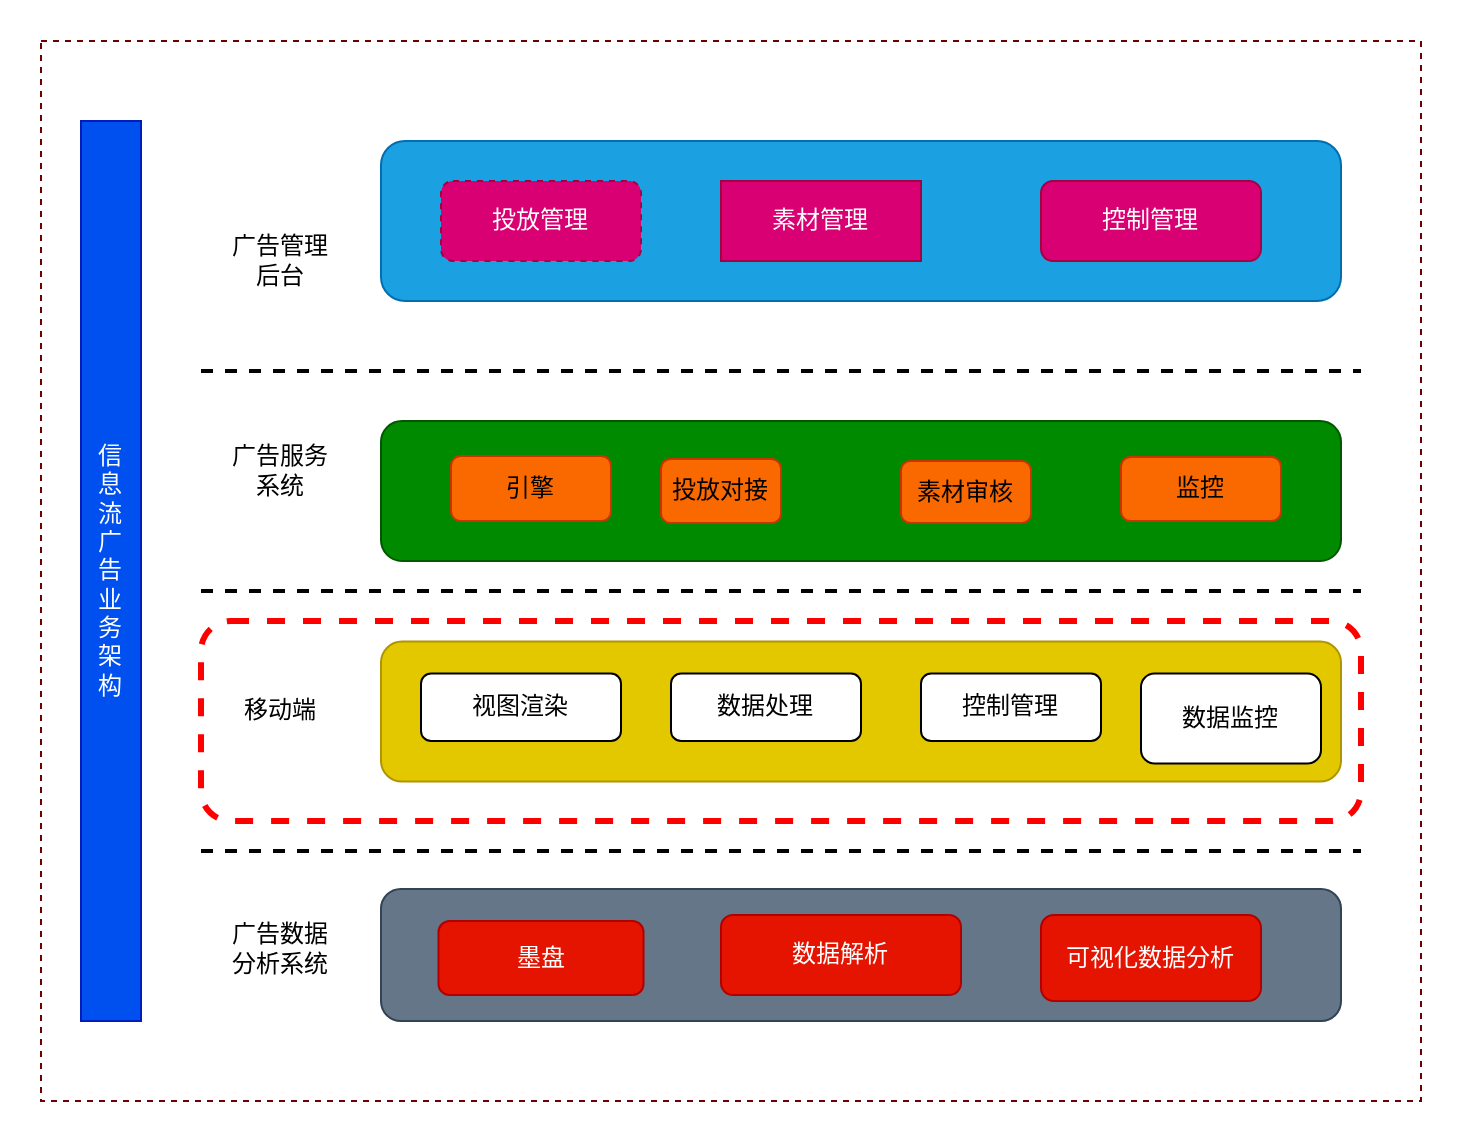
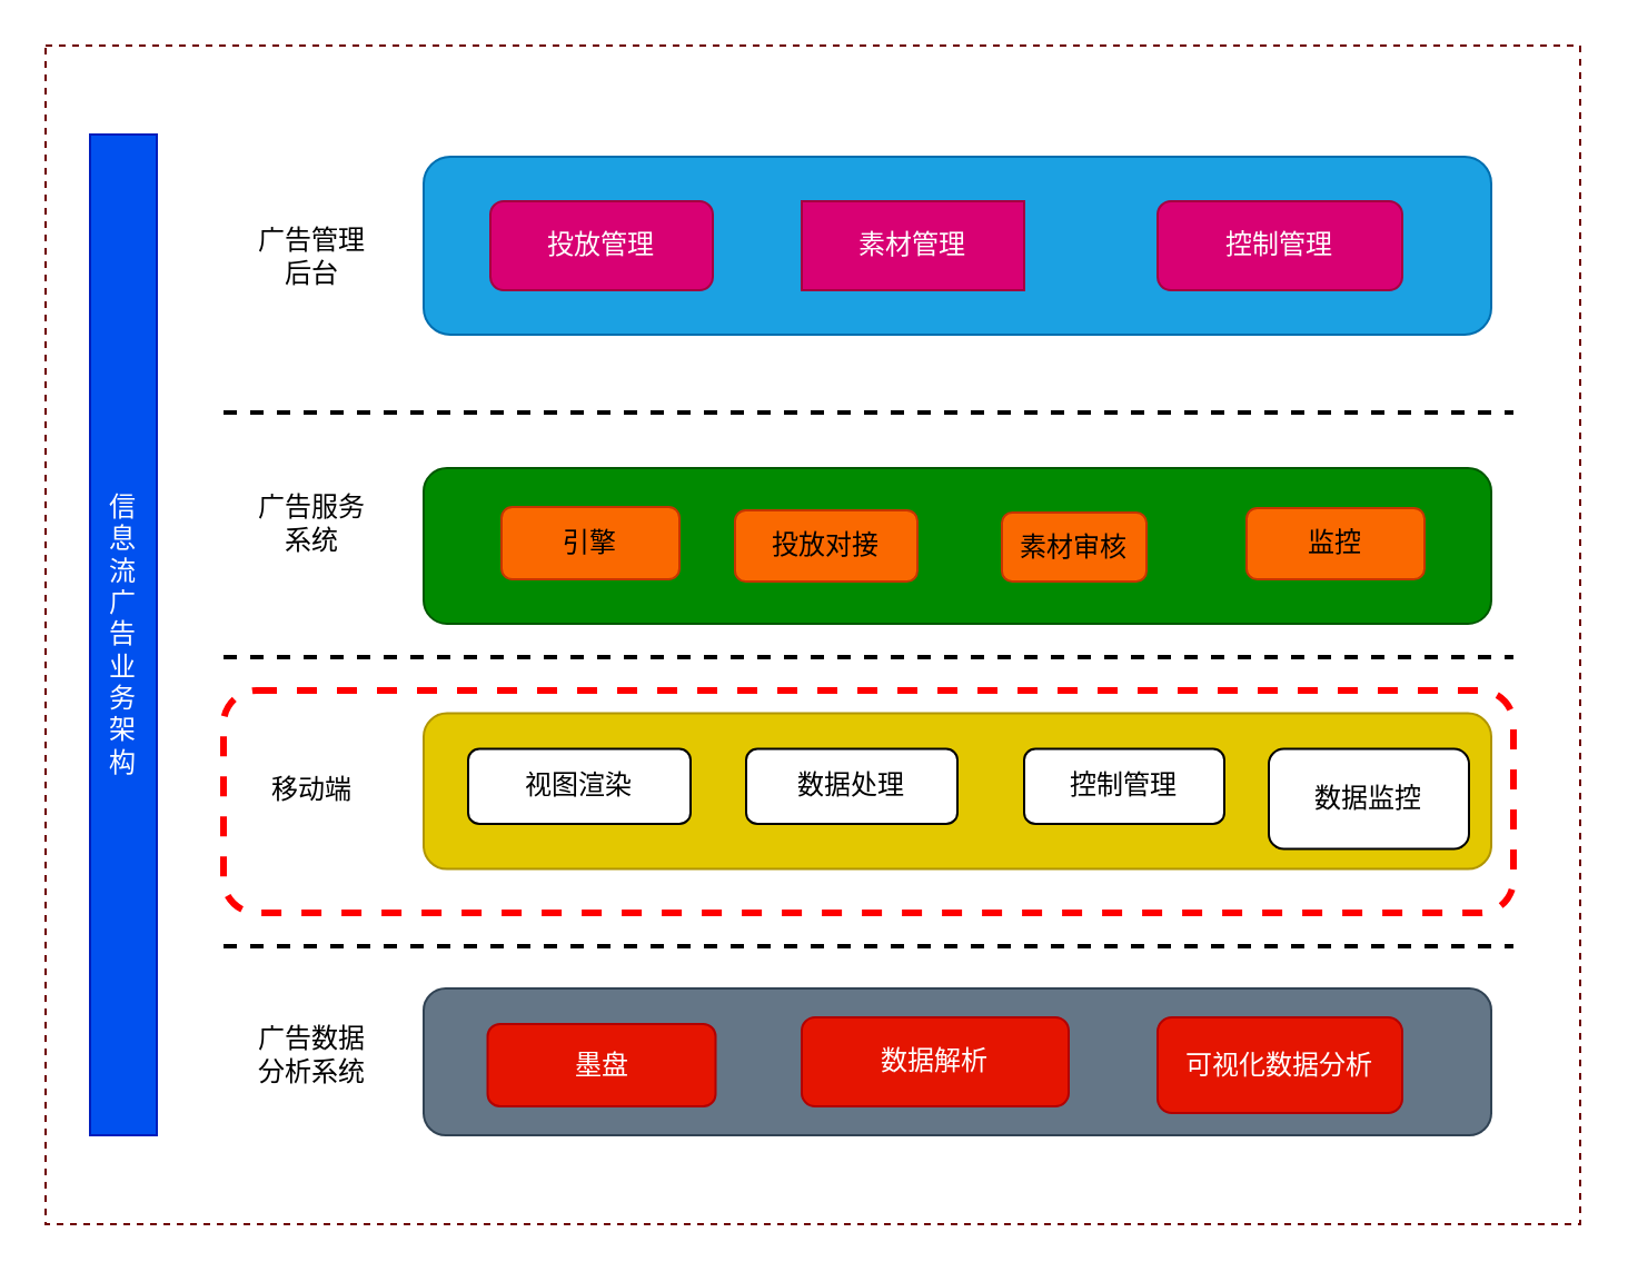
- <mxCell id="11" value="投放管理" style="rounded=1;whiteSpace=wrap;html=1;fillColor=#d80073;fontColor=#ffffff;strokeColor=#A50040;dashed=1;" parent="1" vertex="1"><mxGeometry x="220" y="90" width="100" height="40" as="geometry" /></mxCell>
+ <mxCell id="11" value="投放管理" style="rounded=1;whiteSpace=wrap;html=1;fillColor=#d80073;fontColor=#ffffff;strokeColor=#A50040;" parent="1" vertex="1"><mxGeometry x="220" y="90" width="100" height="40" as="geometry" /></mxCell>
- <mxCell id="4" value="广告管理后台" style="text;html=1;strokeColor=none;fillColor=none;align=center;verticalAlign=middle;whiteSpace=wrap;rounded=0;" parent="1" vertex="1"><mxGeometry x="110" y="115" width="60" height="30" as="geometry" /></mxCell>
+ <mxCell id="4" value="广告管理后台" style="text;html=1;strokeColor=none;fillColor=none;align=center;verticalAlign=middle;whiteSpace=wrap;rounded=0;" parent="1" vertex="1"><mxGeometry x="110" y="100" width="60" height="30" as="geometry" /></mxCell>
- <mxCell id="25" value="投放对接" style="rounded=1;whiteSpace=wrap;html=1;fillColor=#fa6800;fontColor=#000000;strokeColor=#C73500;" parent="1" vertex="1"><mxGeometry x="330" y="229" width="60" height="32" as="geometry" /></mxCell>
+ <mxCell id="25" value="投放对接" style="rounded=1;whiteSpace=wrap;html=1;fillColor=#fa6800;fontColor=#000000;strokeColor=#C73500;" parent="1" vertex="1"><mxGeometry x="330" y="229" width="82" height="32" as="geometry" /></mxCell>
